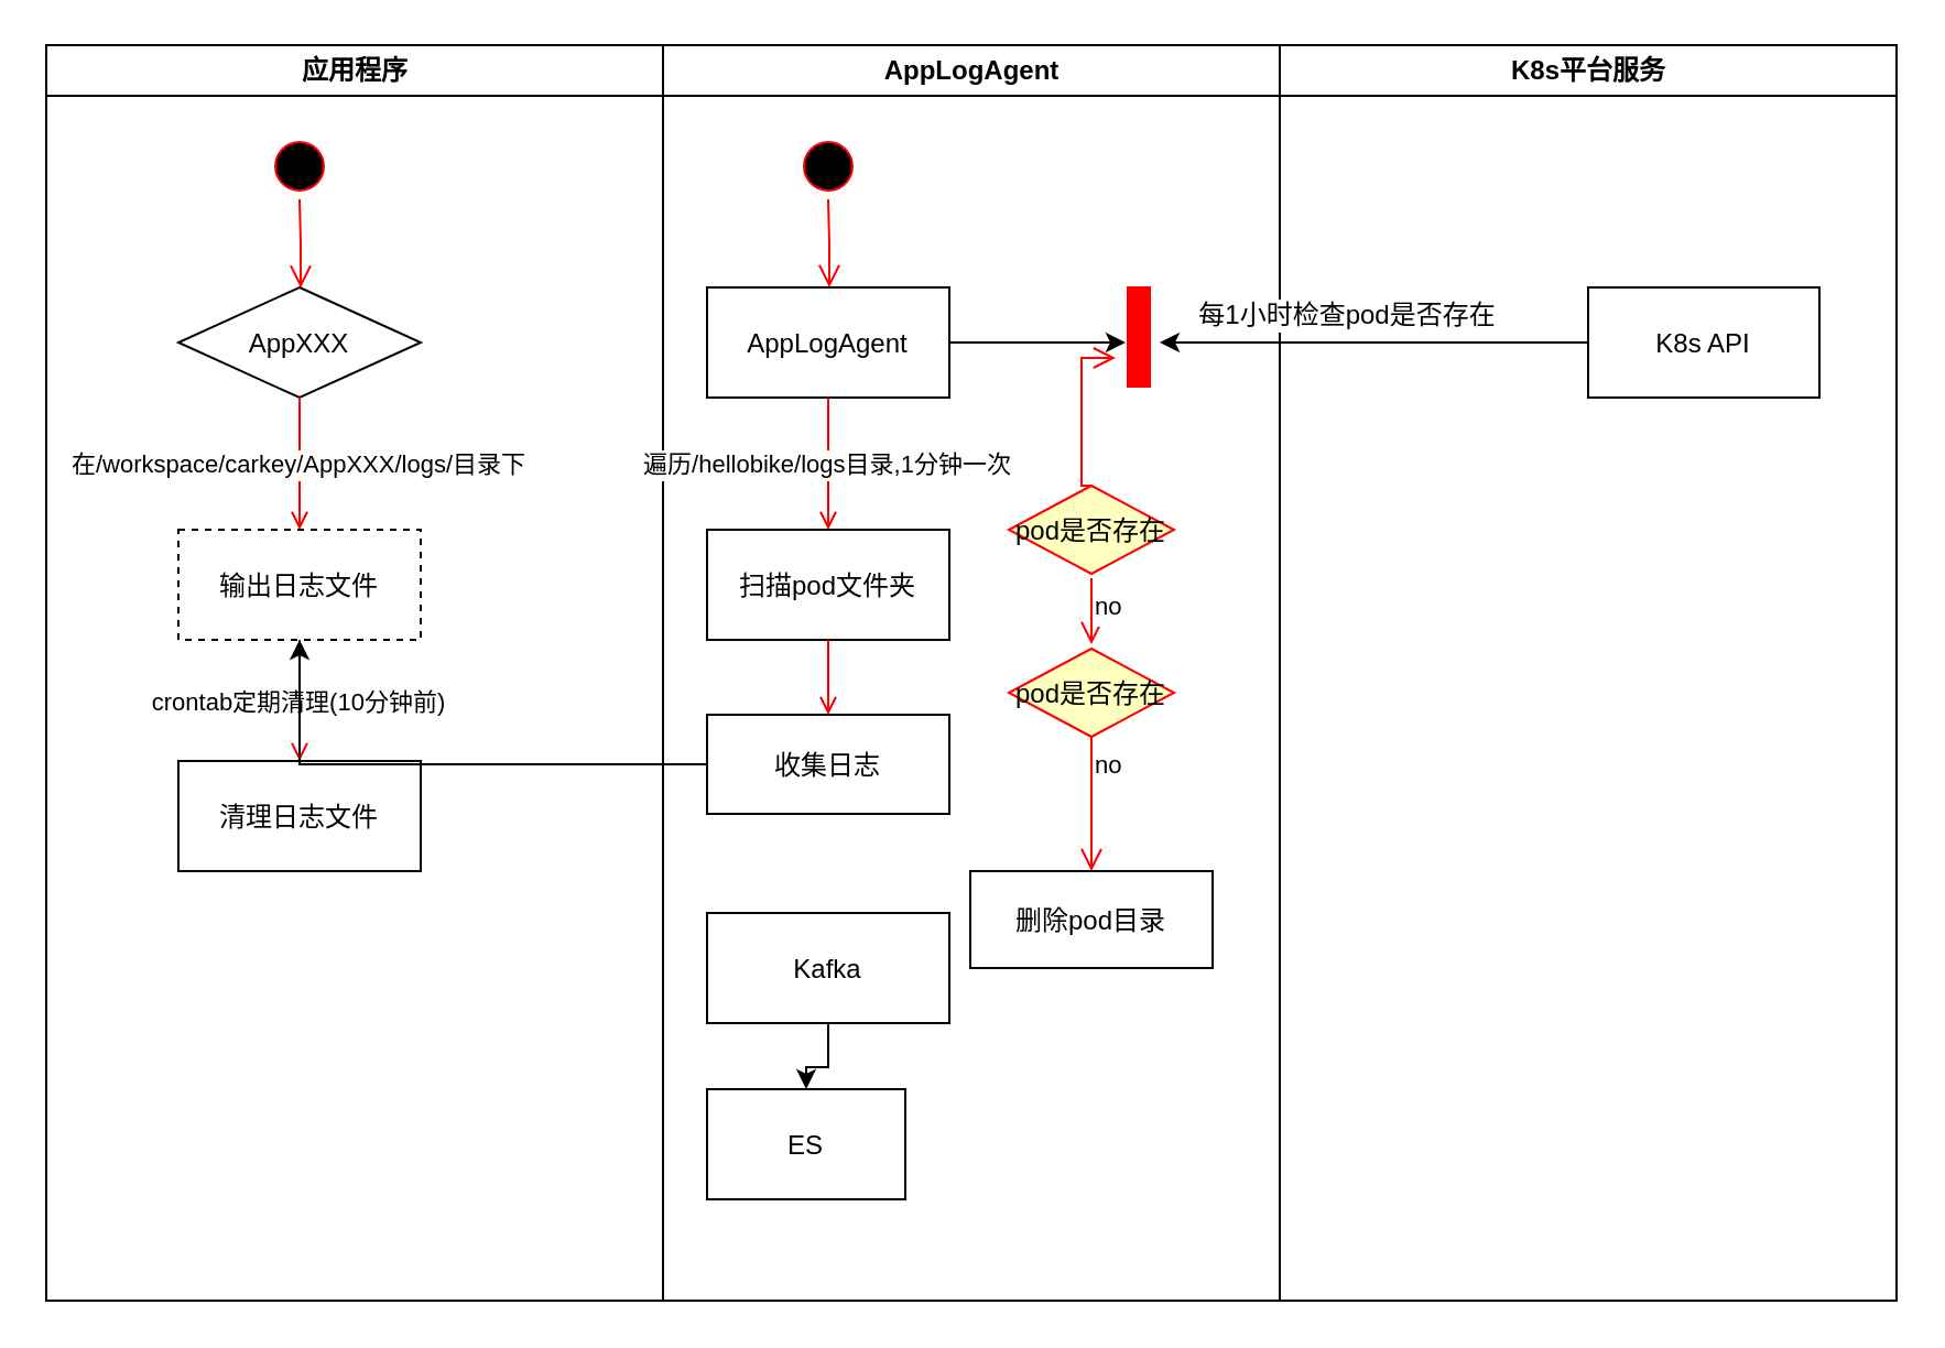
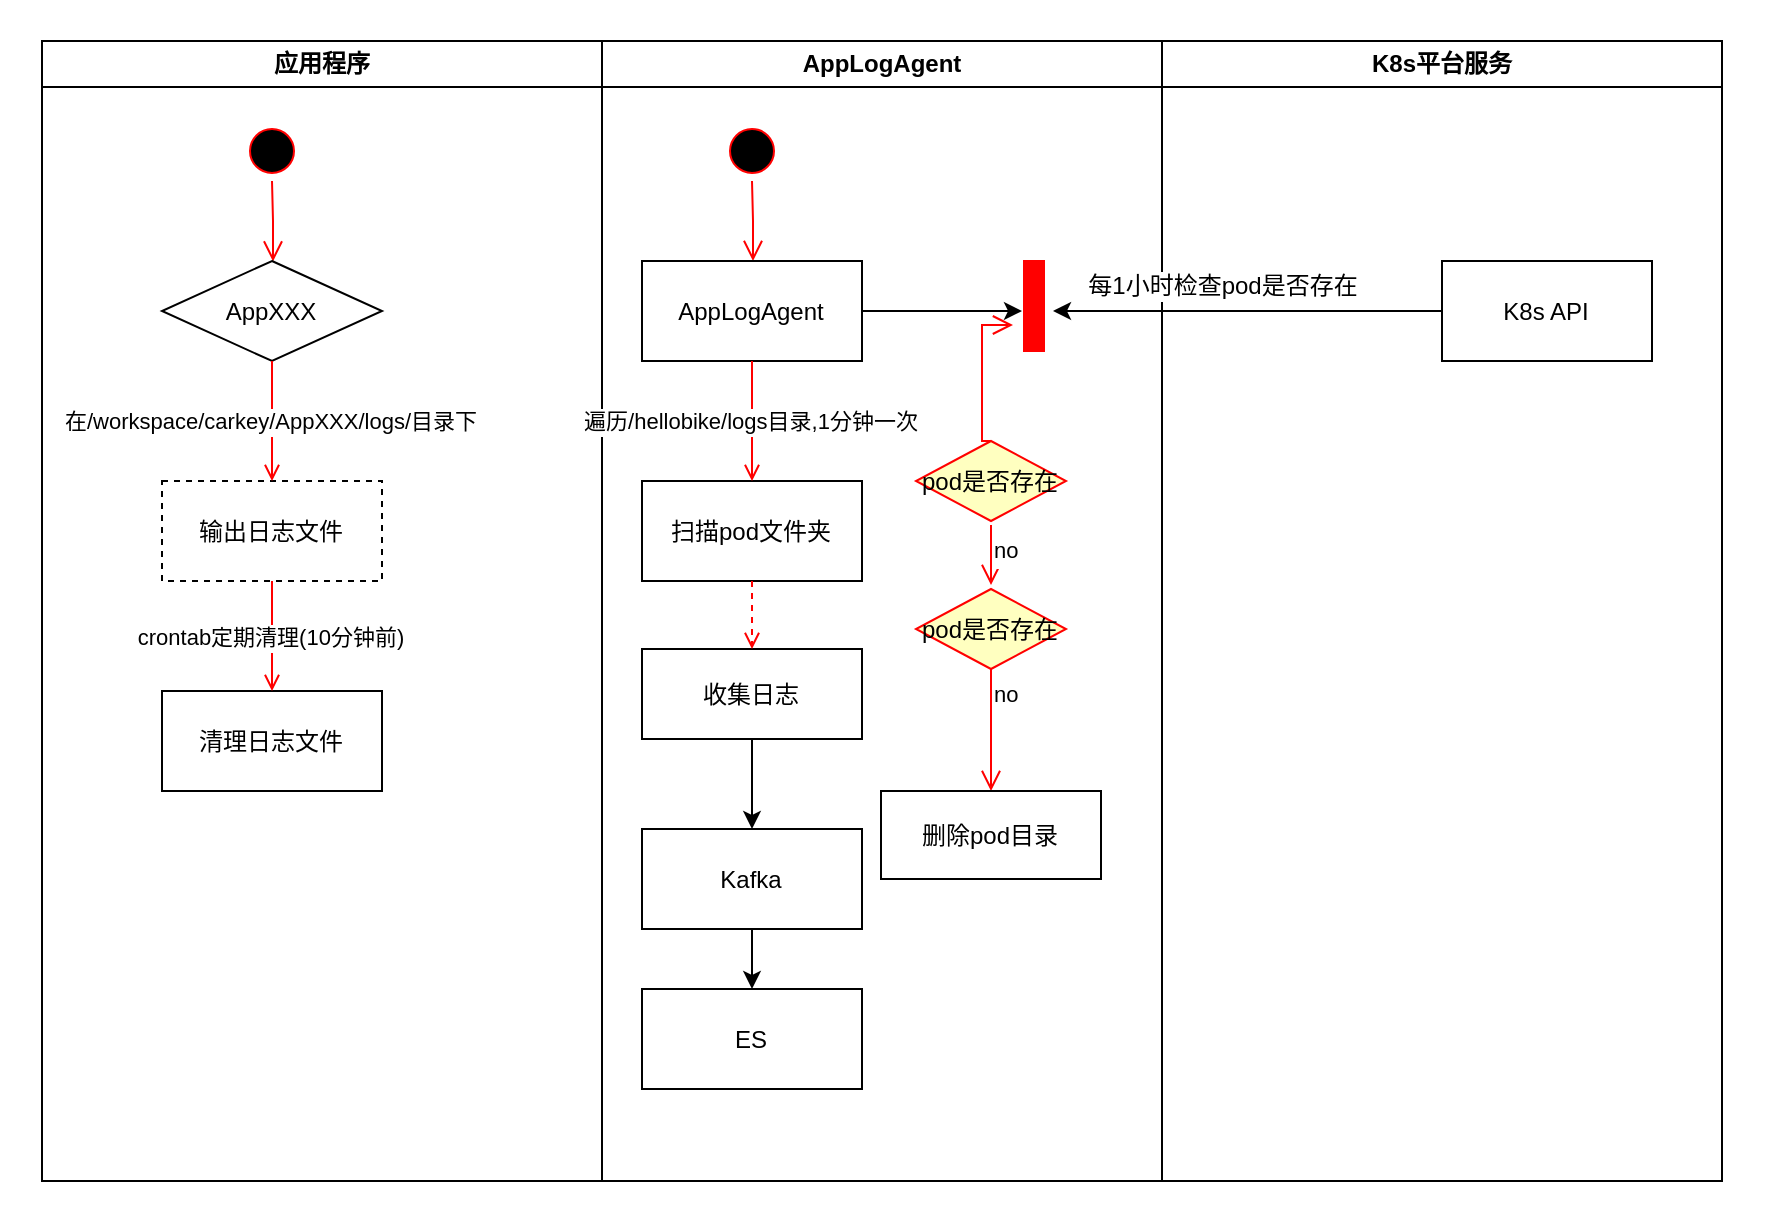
- <mxCell id="19" value="" style="endArrow=open;strokeColor=#FF0000;endFill=1;rounded=0" parent="10" source="15" target="18" edge="1"><mxGeometry relative="1" as="geometry" /></mxCell>
+ <mxCell id="19" value="" style="endArrow=open;strokeColor=#FF0000;endFill=1;rounded=0;dashed=1;" parent="10" source="15" target="18" edge="1"><mxGeometry relative="1" as="geometry" /></mxCell>
- <mxCell id="17" value="" style="edgeStyle=orthogonalEdgeStyle;rounded=0;orthogonalLoop=1;jettySize=auto;html=1;" edge="1" parent="10" source="18" target="6"><mxGeometry relative="1" as="geometry" /></mxCell>
+ <mxCell id="17" value="" style="edgeStyle=orthogonalEdgeStyle;rounded=0;orthogonalLoop=1;jettySize=auto;html=1;" edge="1" parent="10" source="18" target="26"><mxGeometry relative="1" as="geometry" /></mxCell>
- <mxCell id="27" value="ES" style="" vertex="1" parent="10"><mxGeometry x="20" y="474" width="90" height="50" as="geometry" /></mxCell>
+ <mxCell id="27" value="ES" style="" vertex="1" parent="10"><mxGeometry x="20" y="474" width="110" height="50" as="geometry" /></mxCell>
